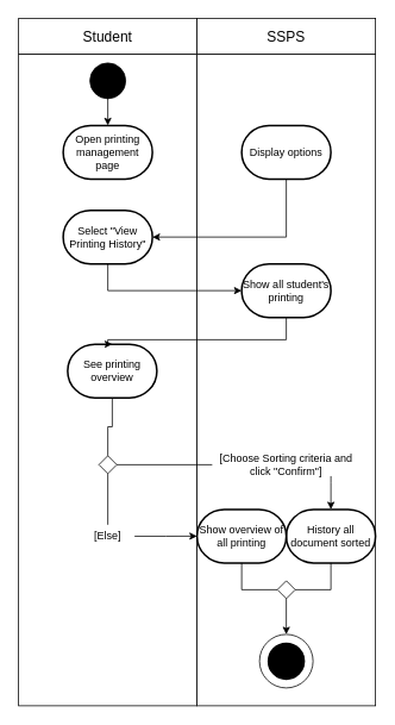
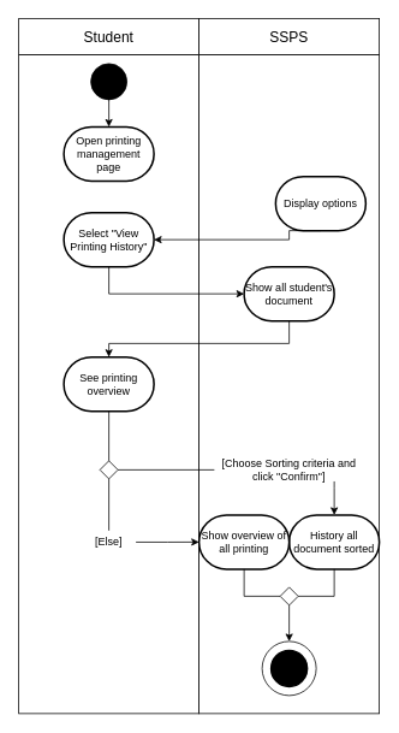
- <mxCell id="10" value="Display options" style="strokeWidth=2;html=1;shape=mxgraph.flowchart.terminator;whiteSpace=wrap;" vertex="1" parent="1"><mxGeometry x="270" y="140" width="100" height="60" as="geometry" /></mxCell>
+ <mxCell id="10" value="Display options" style="strokeWidth=2;html=1;shape=mxgraph.flowchart.terminator;whiteSpace=wrap;" vertex="1" parent="1"><mxGeometry x="305" y="195" width="100" height="60" as="geometry" /></mxCell>
- <mxCell id="8" value="Show all student's printing" style="strokeWidth=2;html=1;shape=mxgraph.flowchart.terminator;whiteSpace=wrap;" vertex="1" parent="1"><mxGeometry x="270" y="295" width="100" height="60" as="geometry" /></mxCell>
+ <mxCell id="8" value="Show all student's document" style="strokeWidth=2;html=1;shape=mxgraph.flowchart.terminator;whiteSpace=wrap;" vertex="1" parent="1"><mxGeometry x="270" y="295" width="100" height="60" as="geometry" /></mxCell>
- <mxCell id="14" value="See printing overview" style="strokeWidth=2;html=1;shape=mxgraph.flowchart.terminator;whiteSpace=wrap;rounded=0;strokeColor=default;align=center;verticalAlign=middle;fontFamily=Helvetica;fontSize=12;fontColor=default;labelBorderColor=none;fillColor=default;" vertex="1" parent="1"><mxGeometry x="75" y="385" width="100" height="60" as="geometry" /></mxCell>
+ <mxCell id="14" value="See printing overview" style="strokeWidth=2;html=1;shape=mxgraph.flowchart.terminator;whiteSpace=wrap;rounded=0;strokeColor=default;align=center;verticalAlign=middle;fontFamily=Helvetica;fontSize=12;fontColor=default;labelBorderColor=none;fillColor=default;" vertex="1" parent="1"><mxGeometry x="70" y="395" width="100" height="60" as="geometry" /></mxCell>
